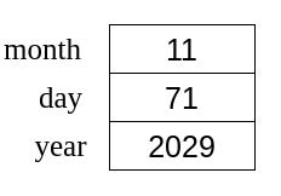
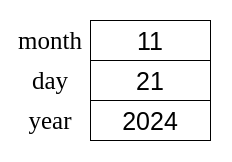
- <mxCell id="6" value="&lt;font style=&quot;font-size: 25px;&quot; face=&quot;Times New Roman&quot;&gt;month&lt;/font&gt;" style="text;html=1;strokeColor=none;fillColor=none;align=center;verticalAlign=middle;whiteSpace=wrap;rounded=0;" vertex="1" parent="1"><mxGeometry x="5" y="25" width="60" height="30" as="geometry" /></mxCell>
+ <mxCell id="6" value="&lt;font style=&quot;font-size: 25px;&quot; face=&quot;Times New Roman&quot;&gt;month&lt;/font&gt;" style="text;html=1;strokeColor=none;fillColor=none;align=center;verticalAlign=middle;whiteSpace=wrap;rounded=0;" vertex="1" parent="1"><mxGeometry x="20" y="25" width="60" height="30" as="geometry" /></mxCell>
- <mxCell id="4" value="&lt;font style=&quot;font-size: 25px;&quot;&gt;71&lt;/font&gt;" style="rounded=0;whiteSpace=wrap;html=1;fillColor=none;" vertex="1" parent="1"><mxGeometry x="90" y="60" width="120" height="40" as="geometry" /></mxCell>
+ <mxCell id="4" value="&lt;font style=&quot;font-size: 25px;&quot;&gt;21&lt;/font&gt;" style="rounded=0;whiteSpace=wrap;html=1;fillColor=none;" vertex="1" parent="1"><mxGeometry x="90" y="60" width="120" height="40" as="geometry" /></mxCell>
- <mxCell id="5" value="&lt;font style=&quot;font-size: 25px;&quot;&gt;2029&lt;/font&gt;" style="rounded=0;whiteSpace=wrap;html=1;fillColor=none;" vertex="1" parent="1"><mxGeometry x="90" y="100" width="120" height="40" as="geometry" /></mxCell>
+ <mxCell id="5" value="&lt;font style=&quot;font-size: 25px;&quot;&gt;2024&lt;/font&gt;" style="rounded=0;whiteSpace=wrap;html=1;fillColor=none;" vertex="1" parent="1"><mxGeometry x="90" y="100" width="120" height="40" as="geometry" /></mxCell>
